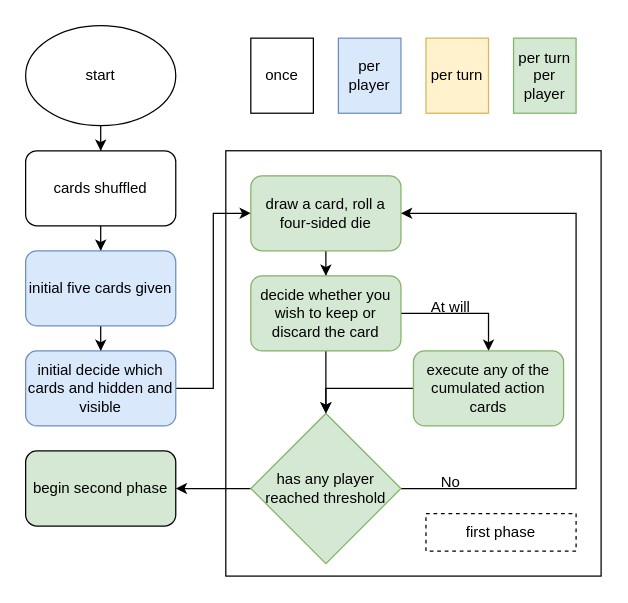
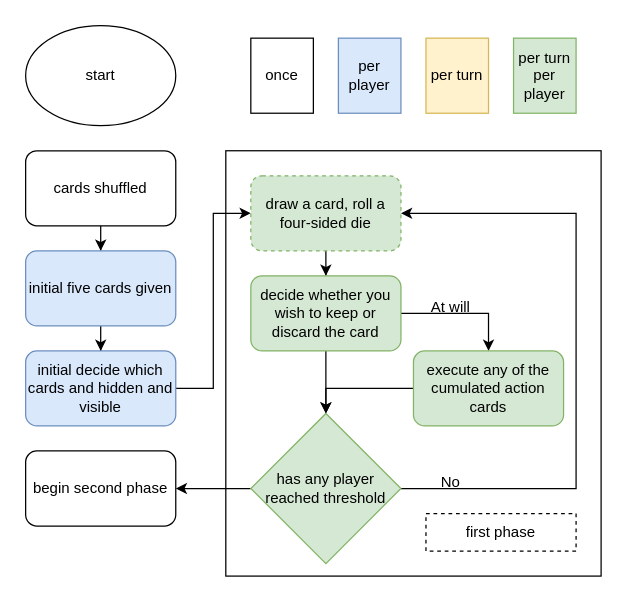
- <mxCell id="25" style="edgeStyle=orthogonalEdgeStyle;rounded=0;orthogonalLoop=1;jettySize=auto;html=1;exitX=0.5;exitY=1;exitDx=0;exitDy=0;" edge="1" parent="1" source="26" target="4"><mxGeometry relative="1" as="geometry" /></mxCell>
- <mxCell id="14" value="draw a card, roll a four-sided die" style="rounded=1;whiteSpace=wrap;html=1;fillColor=#d5e8d4;strokeColor=#82b366;" vertex="1" parent="1"><mxGeometry x="200" y="140" width="120" height="60" as="geometry" /></mxCell>
+ <mxCell id="14" value="draw a card, roll a four-sided die" style="rounded=1;whiteSpace=wrap;html=1;fillColor=#d5e8d4;strokeColor=#82b366;dashed=1;" vertex="1" parent="1"><mxGeometry x="200" y="140" width="120" height="60" as="geometry" /></mxCell>
- <mxCell id="23" value="begin second phase" style="rounded=1;whiteSpace=wrap;html=1;fillColor=#d5e8d4;" vertex="1" parent="1"><mxGeometry x="20" y="360" width="120" height="60" as="geometry" /></mxCell>
+ <mxCell id="23" value="begin second phase" style="rounded=1;whiteSpace=wrap;html=1;" vertex="1" parent="1"><mxGeometry x="20" y="360" width="120" height="60" as="geometry" /></mxCell>
